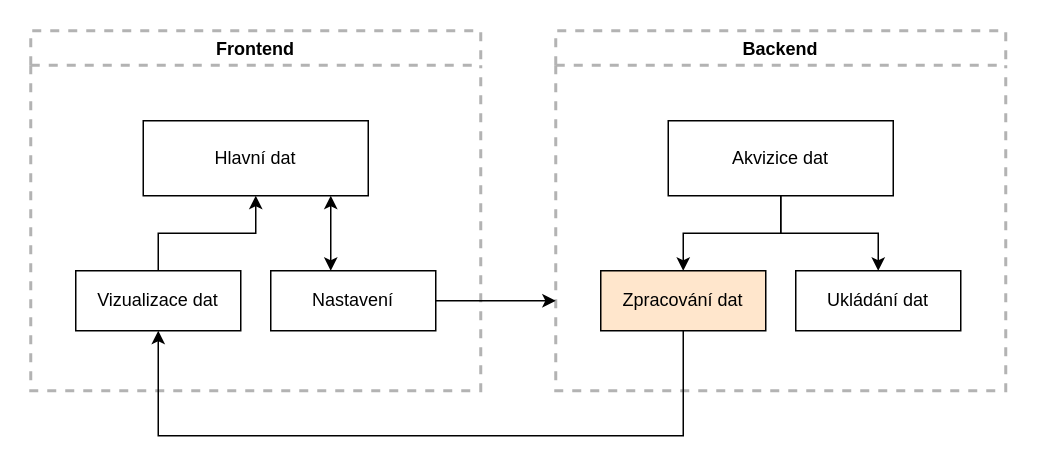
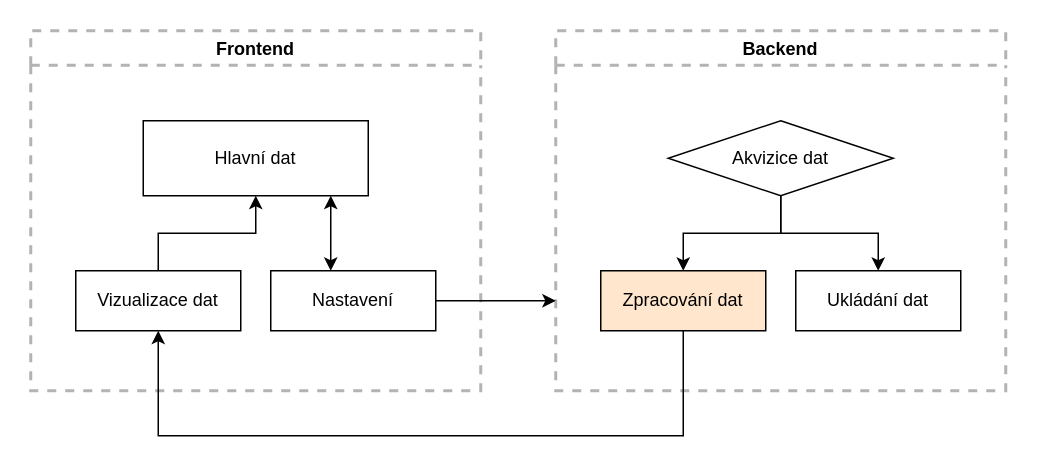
- <mxCell id="3" value="Akvizice dat" style="whiteSpace=wrap;html=1;" vertex="1" parent="2"><mxGeometry x="75" y="60" width="150" height="50" as="geometry" /></mxCell>
+ <mxCell id="3" value="Akvizice dat" style="rhombus;whiteSpace=wrap;html=1;" vertex="1" parent="2"><mxGeometry x="75" y="60" width="150" height="50" as="geometry" /></mxCell>
